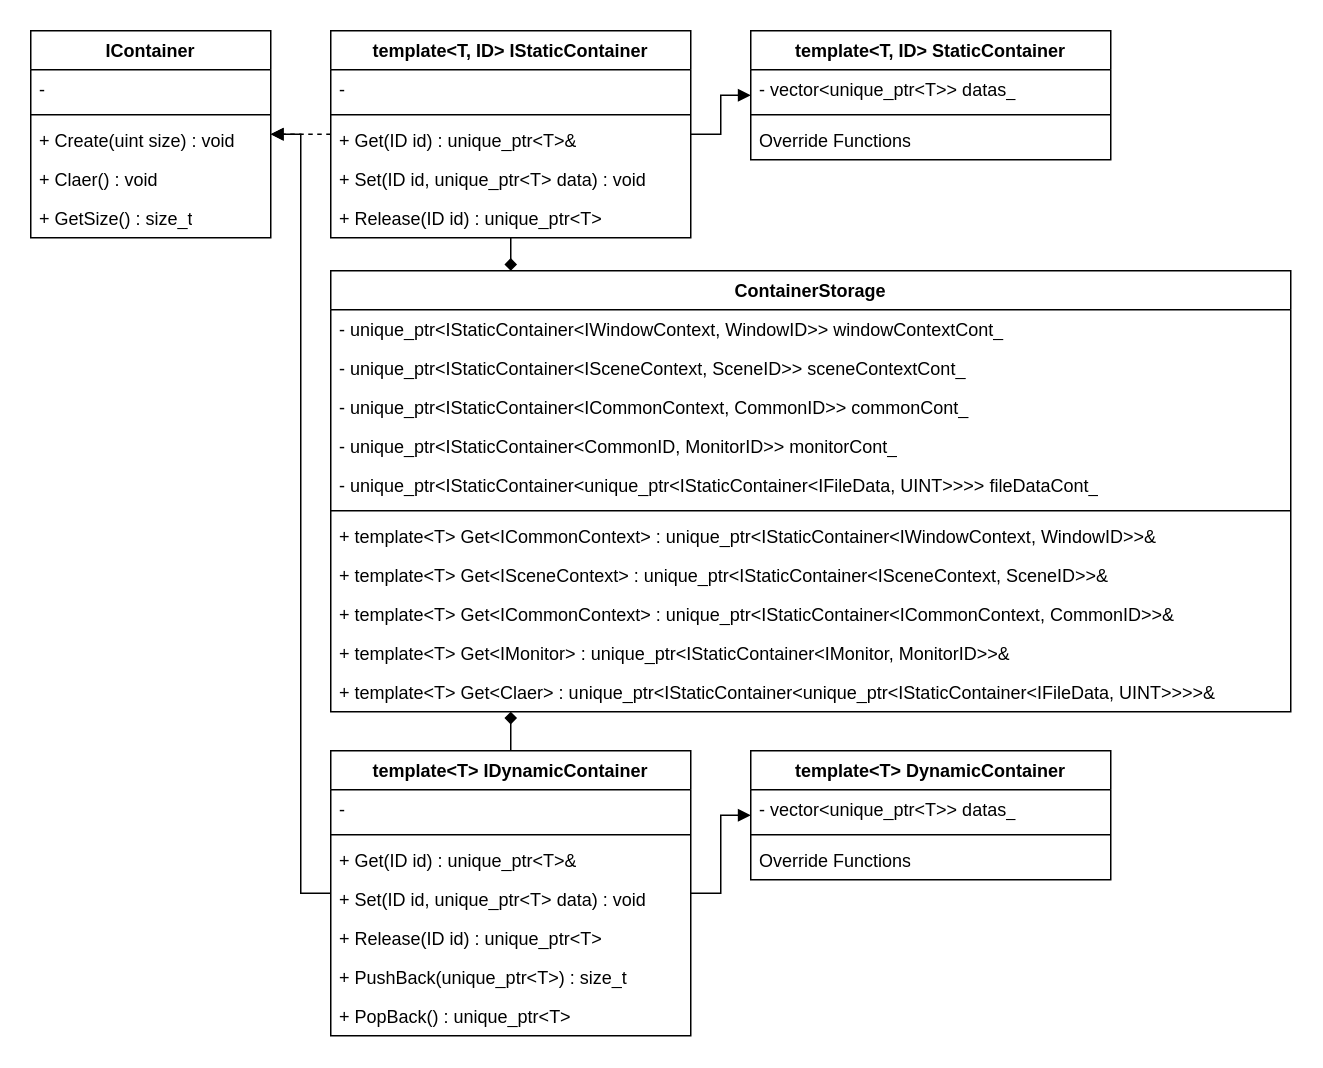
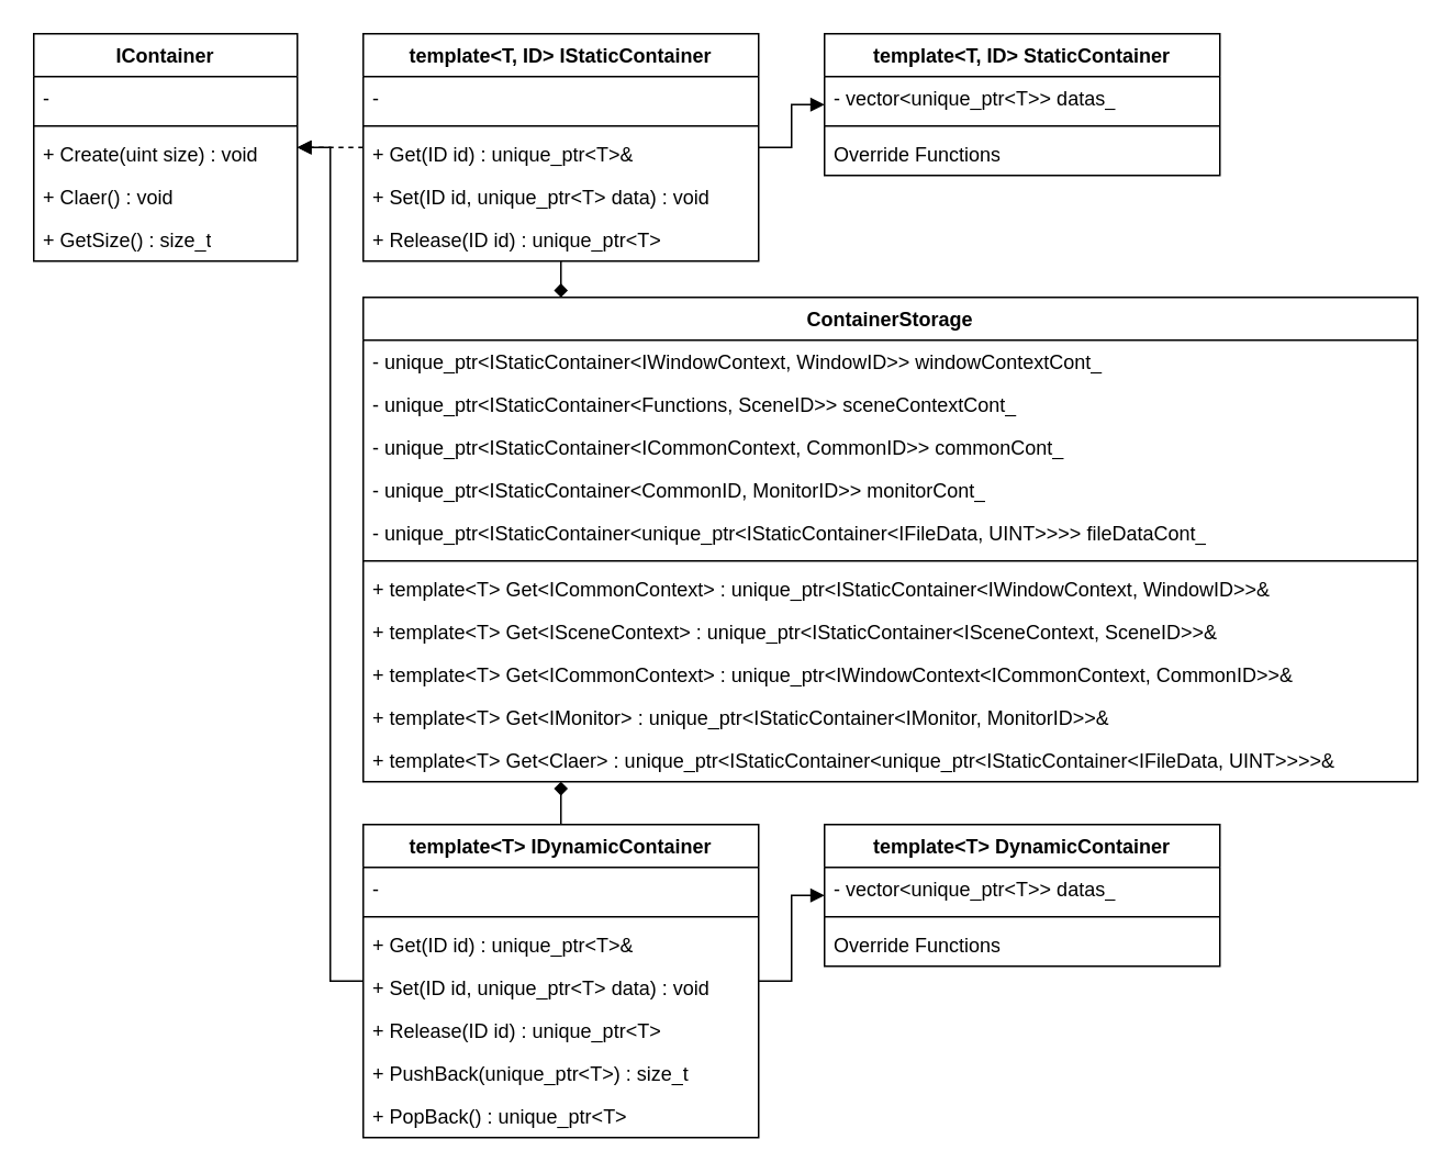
- <mxCell id="4" value="- unique_ptr&amp;lt;IStaticContainer&amp;lt;ISceneContext, SceneID&amp;gt;&amp;gt; sceneContextCont_" style="text;strokeColor=none;fillColor=none;align=left;verticalAlign=top;spacingLeft=4;spacingRight=4;overflow=hidden;rotatable=0;points=[[0,0.5],[1,0.5]];portConstraint=eastwest;whiteSpace=wrap;html=1;" parent="2" vertex="1"><mxGeometry y="52" width="640" height="26" as="geometry" /></mxCell>
+ <mxCell id="4" value="- unique_ptr&amp;lt;IStaticContainer&amp;lt;Functions, SceneID&amp;gt;&amp;gt; sceneContextCont_" style="text;strokeColor=none;fillColor=none;align=left;verticalAlign=top;spacingLeft=4;spacingRight=4;overflow=hidden;rotatable=0;points=[[0,0.5],[1,0.5]];portConstraint=eastwest;whiteSpace=wrap;html=1;" parent="2" vertex="1"><mxGeometry y="52" width="640" height="26" as="geometry" /></mxCell>
- <mxCell id="11" value="+ template&amp;lt;T&amp;gt; Get&amp;lt;ICommonContext&amp;gt; :&amp;nbsp;unique_ptr&amp;lt;IStaticContainer&amp;lt;ICommonContext, CommonID&amp;gt;&amp;gt;&amp;amp;" style="text;strokeColor=none;fillColor=none;align=left;verticalAlign=top;spacingLeft=4;spacingRight=4;overflow=hidden;rotatable=0;points=[[0,0.5],[1,0.5]];portConstraint=eastwest;whiteSpace=wrap;html=1;" parent="2" vertex="1"><mxGeometry y="216" width="640" height="26" as="geometry" /></mxCell>
+ <mxCell id="11" value="+ template&amp;lt;T&amp;gt; Get&amp;lt;ICommonContext&amp;gt; :&amp;nbsp;unique_ptr&amp;lt;IWindowContext&amp;lt;ICommonContext, CommonID&amp;gt;&amp;gt;&amp;amp;" style="text;strokeColor=none;fillColor=none;align=left;verticalAlign=top;spacingLeft=4;spacingRight=4;overflow=hidden;rotatable=0;points=[[0,0.5],[1,0.5]];portConstraint=eastwest;whiteSpace=wrap;html=1;" parent="2" vertex="1"><mxGeometry y="216" width="640" height="26" as="geometry" /></mxCell>
